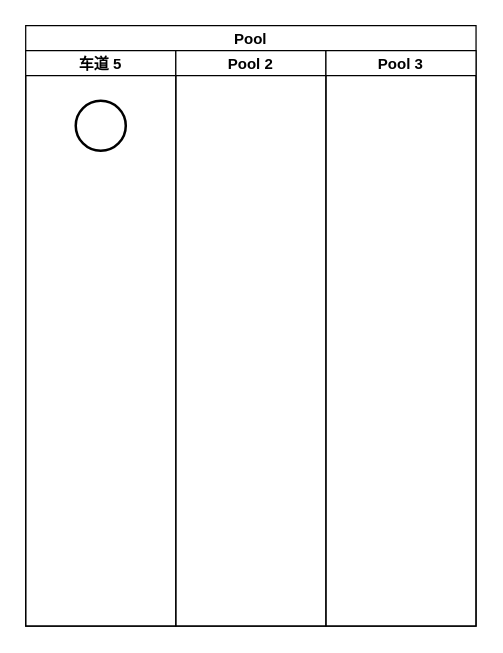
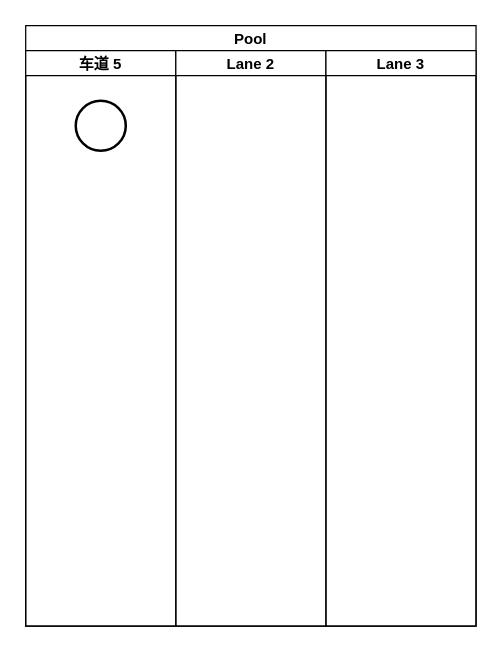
- <mxCell id="5" value="Pool 2" style="swimlane;startSize=20;" vertex="1" parent="2"><mxGeometry x="120" y="20" width="120" height="460" as="geometry" /></mxCell>
+ <mxCell id="5" value="Lane 2" style="swimlane;startSize=20;" vertex="1" parent="2"><mxGeometry x="120" y="20" width="120" height="460" as="geometry" /></mxCell>
- <mxCell id="6" value="Pool 3" style="swimlane;startSize=20;" vertex="1" parent="2"><mxGeometry x="240" y="20" width="120" height="460" as="geometry" /></mxCell>
+ <mxCell id="6" value="Lane 3" style="swimlane;startSize=20;" vertex="1" parent="2"><mxGeometry x="240" y="20" width="120" height="460" as="geometry" /></mxCell>
